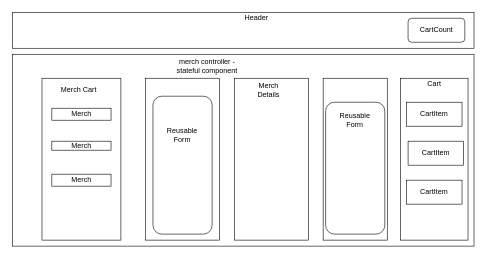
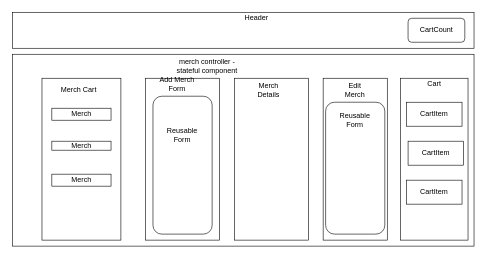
+ <mxCell id="10" value="Add Merch Form" style="text;html=1;strokeColor=none;fillColor=none;align=center;verticalAlign=middle;whiteSpace=wrap;rounded=0;" parent="1" vertex="1"><mxGeometry x="254.494" y="130" width="82.278" height="20" as="geometry" /></mxCell>
+ <mxCell id="14" value="Edit Merch" style="text;html=1;strokeColor=none;fillColor=none;align=center;verticalAlign=middle;whiteSpace=wrap;rounded=0;" parent="1" vertex="1"><mxGeometry x="567.152" y="140" width="49.367" height="20" as="geometry" /></mxCell>
